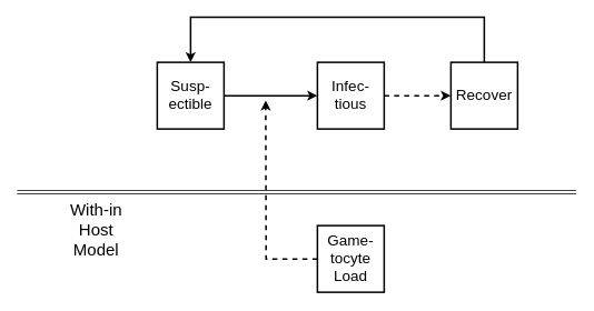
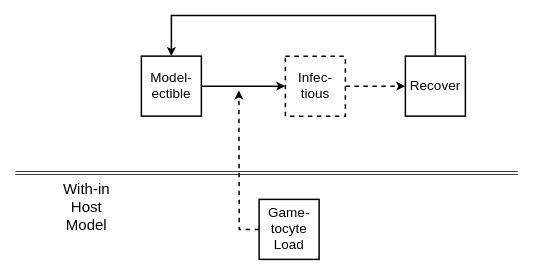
- <mxCell id="5" value="Susp-ectible" style="whiteSpace=wrap;html=1;aspect=fixed;fontSize=18;strokeWidth=2;" vertex="1" parent="1"><mxGeometry x="188" y="74.167" width="80" height="80" as="geometry" /></mxCell>
+ <mxCell id="5" value="Model-ectible" style="whiteSpace=wrap;html=1;aspect=fixed;fontSize=18;strokeWidth=2;" vertex="1" parent="1"><mxGeometry x="188" y="74.167" width="80" height="80" as="geometry" /></mxCell>
- <mxCell id="7" value="Infec-tious" style="whiteSpace=wrap;html=1;aspect=fixed;fontSize=18;strokeWidth=2;" vertex="1" parent="1"><mxGeometry x="380" y="74.167" width="80" height="80" as="geometry" /></mxCell>
+ <mxCell id="7" value="Infec-tious" style="whiteSpace=wrap;html=1;aspect=fixed;fontSize=18;strokeWidth=2;dashed=1;" vertex="1" parent="1"><mxGeometry x="380" y="74.167" width="80" height="80" as="geometry" /></mxCell>
- <mxCell id="3" value="Game-tocyte Load" style="whiteSpace=wrap;html=1;aspect=fixed;fontSize=18;strokeWidth=2;" vertex="1" parent="1"><mxGeometry x="380" y="270.167" width="80" height="80" as="geometry" /></mxCell>
+ <mxCell id="3" value="Game-tocyte Load" style="whiteSpace=wrap;html=1;aspect=fixed;fontSize=18;strokeWidth=2;" vertex="1" parent="1"><mxGeometry x="345" y="265.167" width="80" height="80" as="geometry" /></mxCell>
